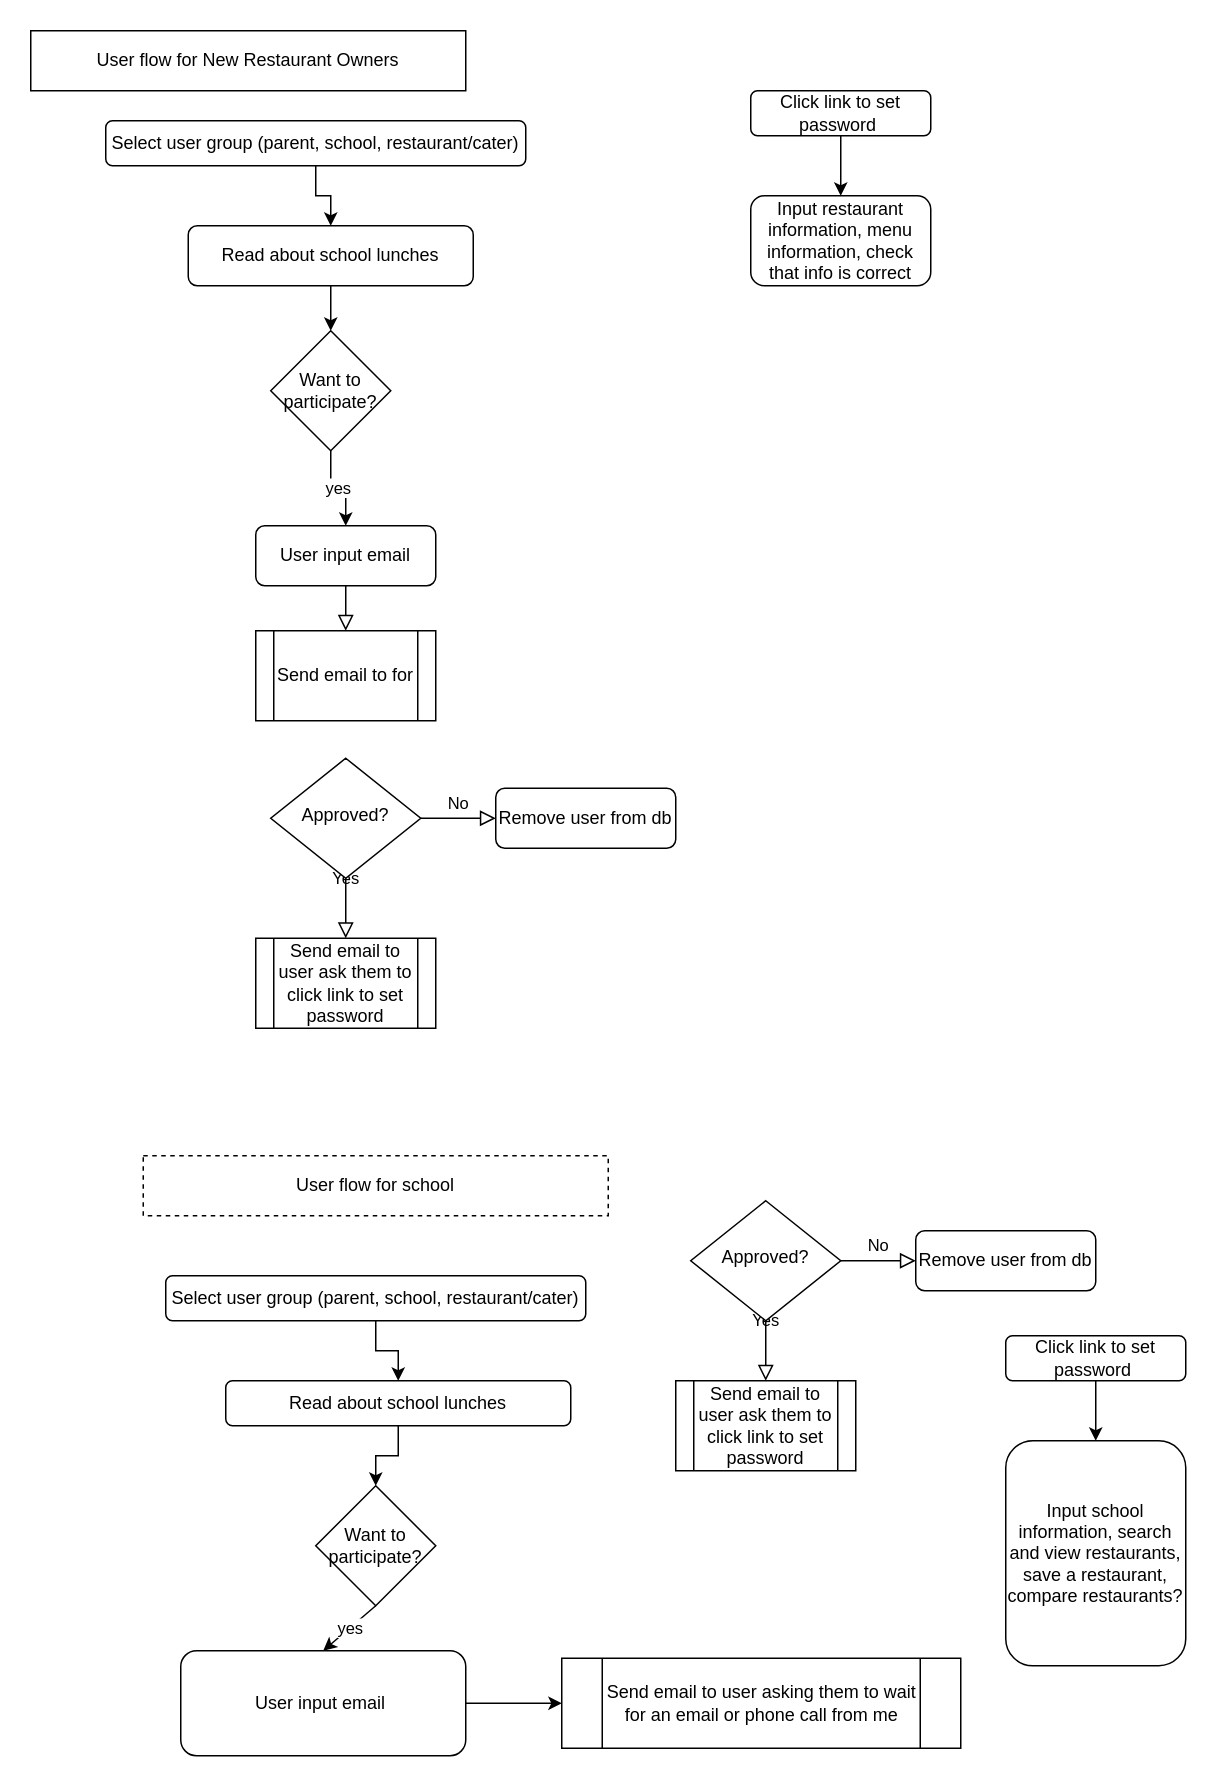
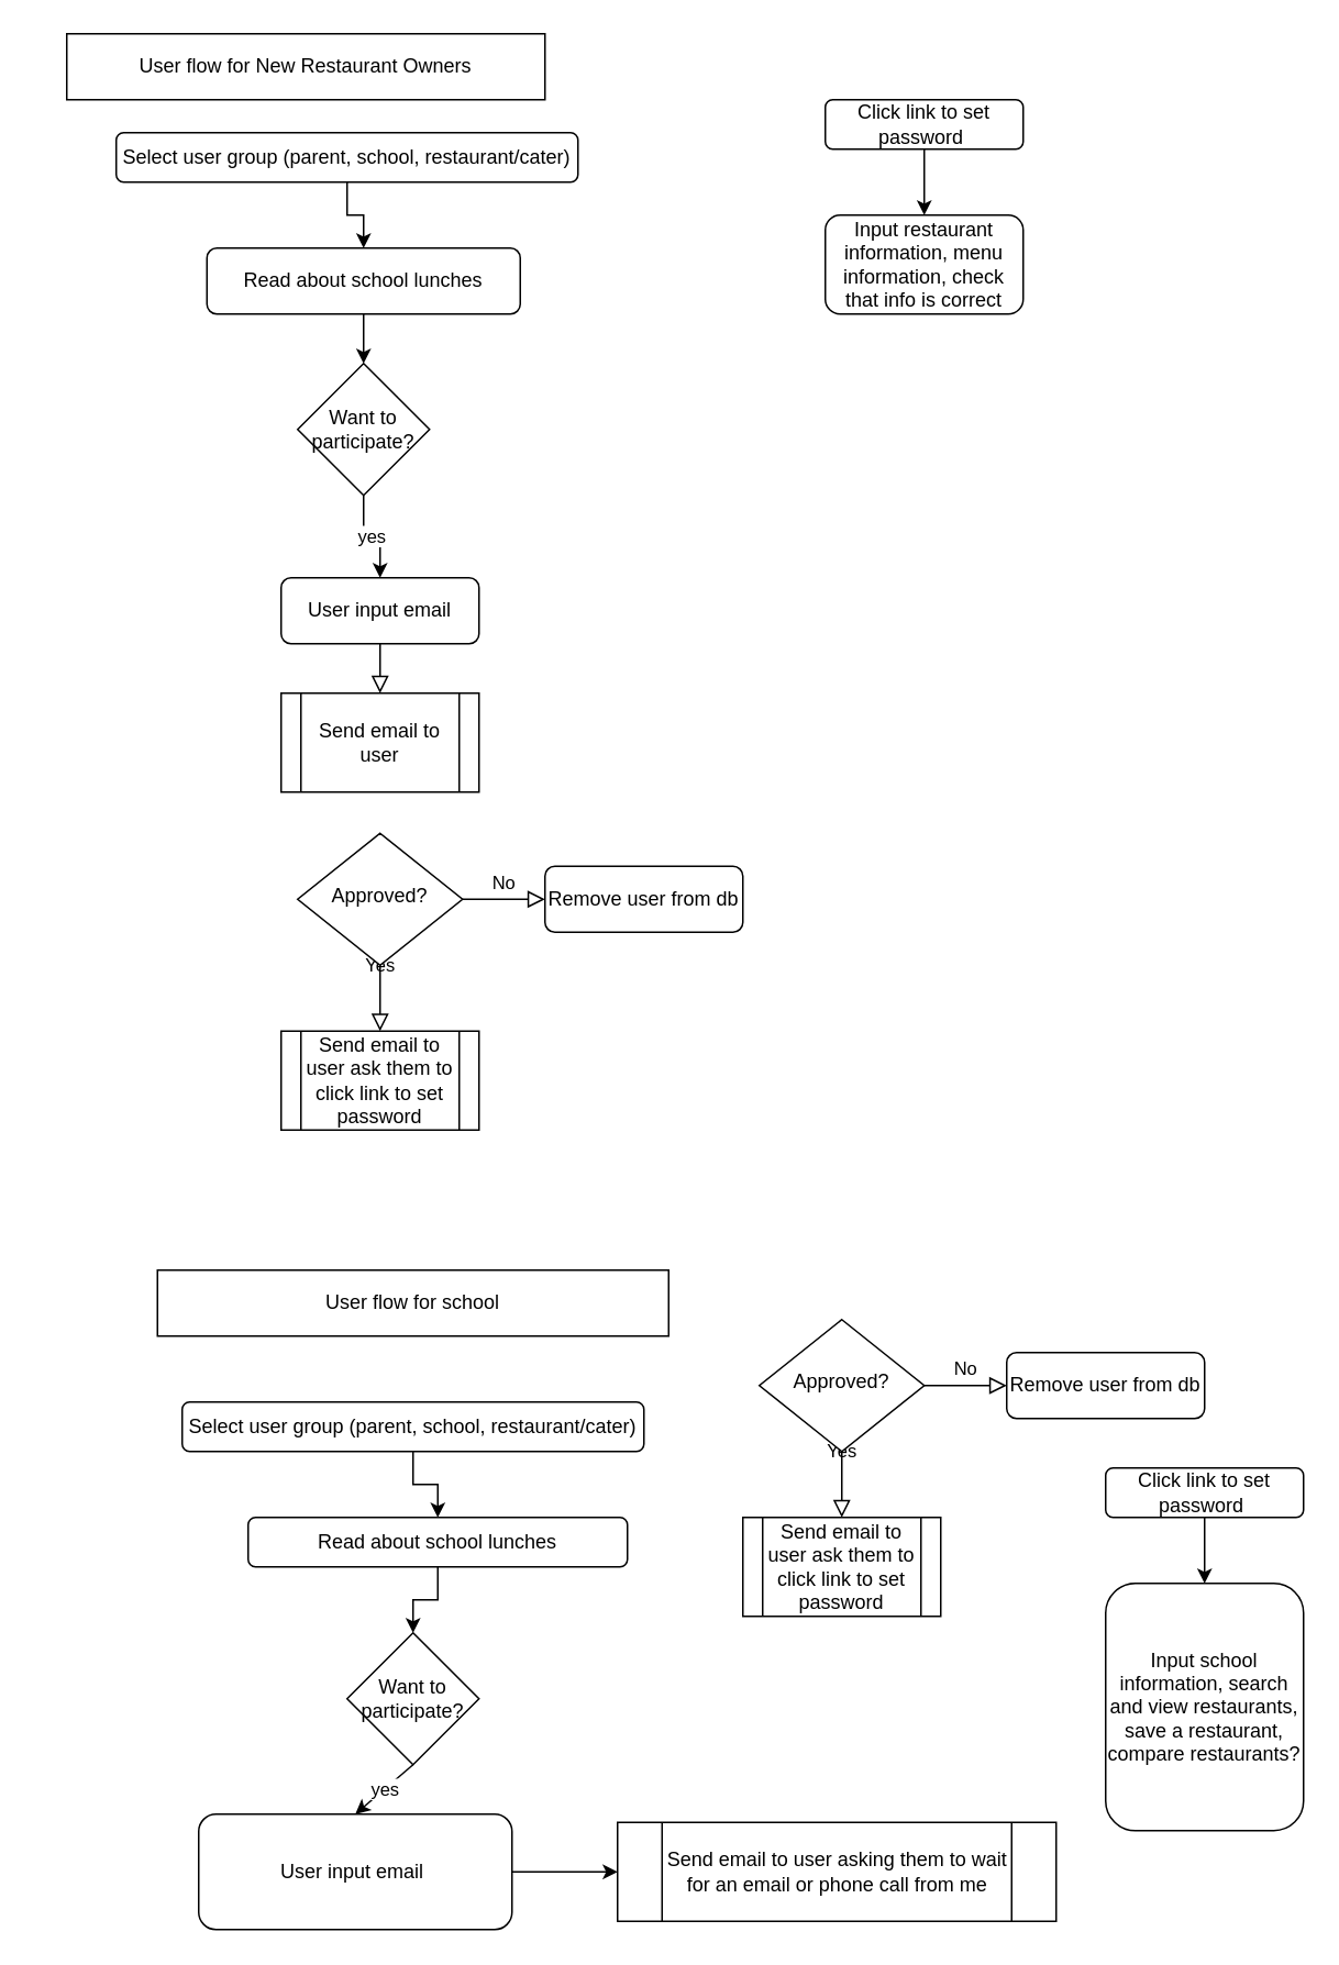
- <mxCell id="8" value="User flow for New Restaurant Owners" style="rounded=0;whiteSpace=wrap;html=1;" vertex="1" parent="1"><mxGeometry y="20" width="290" height="40" as="geometry" x="20" /></mxCell>
+ <mxCell id="8" value="User flow for New Restaurant Owners" style="rounded=0;whiteSpace=wrap;html=1;" vertex="1" parent="1"><mxGeometry x="40" y="20" width="290" height="40" as="geometry" /></mxCell>
- <mxCell id="10" value="Send email to for" style="shape=process;whiteSpace=wrap;html=1;backgroundOutline=1;" vertex="1" parent="1"><mxGeometry x="170" y="420" width="120" height="60" as="geometry" /></mxCell>
+ <mxCell id="10" value="Send email to user" style="shape=process;whiteSpace=wrap;html=1;backgroundOutline=1;" vertex="1" parent="1"><mxGeometry x="170" y="420" width="120" height="60" as="geometry" /></mxCell>
- <mxCell id="22" value="User flow for school" style="rounded=0;whiteSpace=wrap;html=1;dashed=1;" vertex="1" parent="1"><mxGeometry x="95" y="770" width="310" height="40" as="geometry" /></mxCell>
+ <mxCell id="22" value="User flow for school" style="rounded=0;whiteSpace=wrap;html=1;" vertex="1" parent="1"><mxGeometry x="95" y="770" width="310" height="40" as="geometry" /></mxCell>
